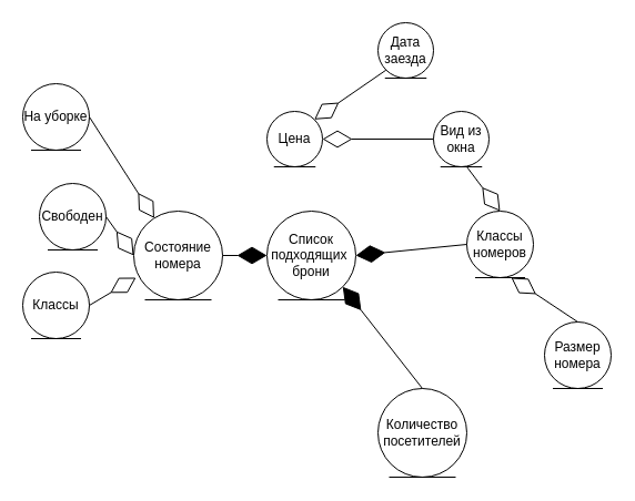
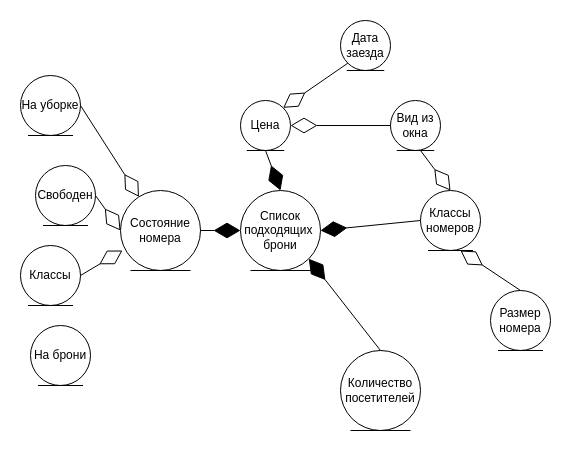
+ <mxCell id="14" value="" style="endArrow=diamondThin;endFill=1;endSize=24;html=1;entryX=0.5;entryY=0;entryDx=0;entryDy=0;exitX=0.5;exitY=1;exitDx=0;exitDy=0;" parent="1" source="3" target="7" edge="1"><mxGeometry width="160" relative="1" as="geometry"><mxPoint x="430" y="230" as="sourcePoint" /><mxPoint x="330" y="240" as="targetPoint" /></mxGeometry></mxCell>
+ <mxCell id="24" value="&lt;font style=&quot;vertical-align: inherit&quot;&gt;&lt;font style=&quot;vertical-align: inherit&quot;&gt;На брони&lt;/font&gt;&lt;/font&gt;" style="ellipse;shape=umlEntity;whiteSpace=wrap;html=1;" vertex="1" parent="1"><mxGeometry x="30" y="325" width="60" height="60" as="geometry" /></mxCell>
